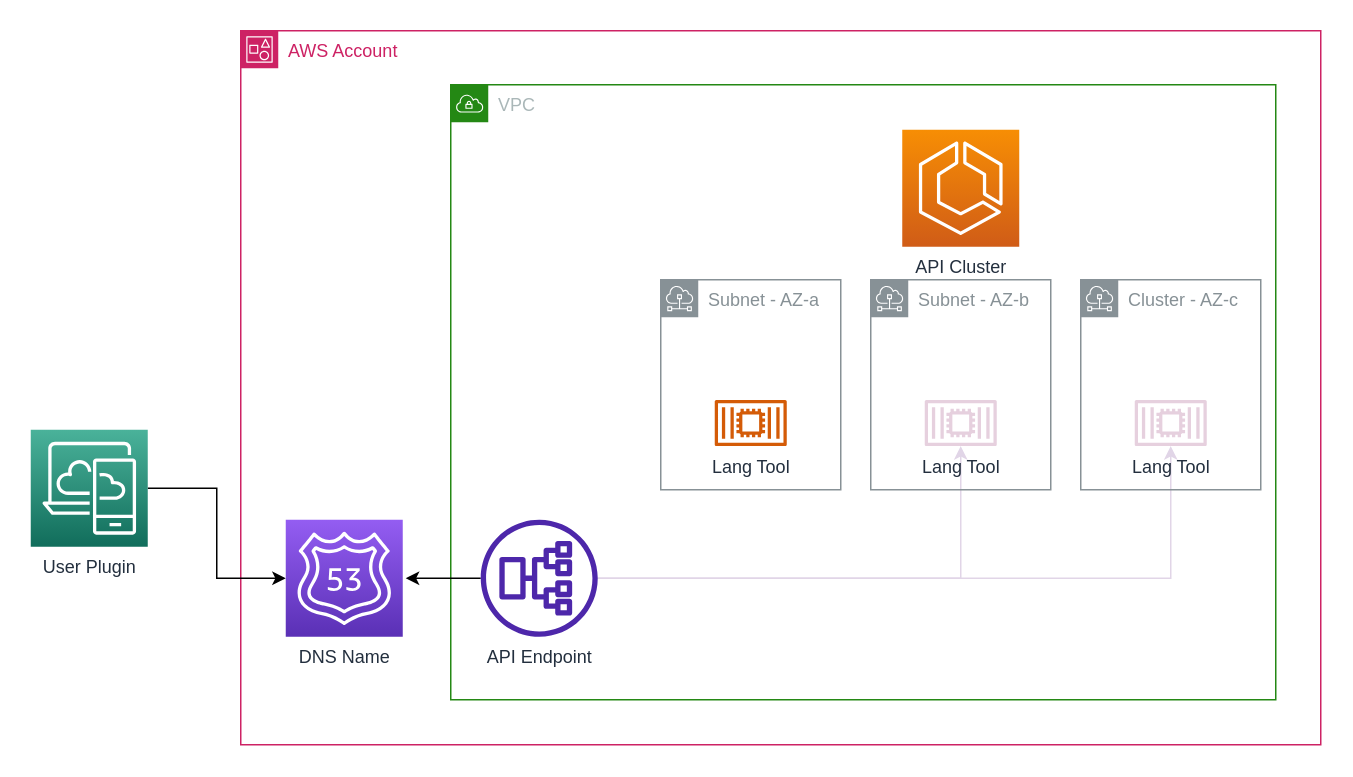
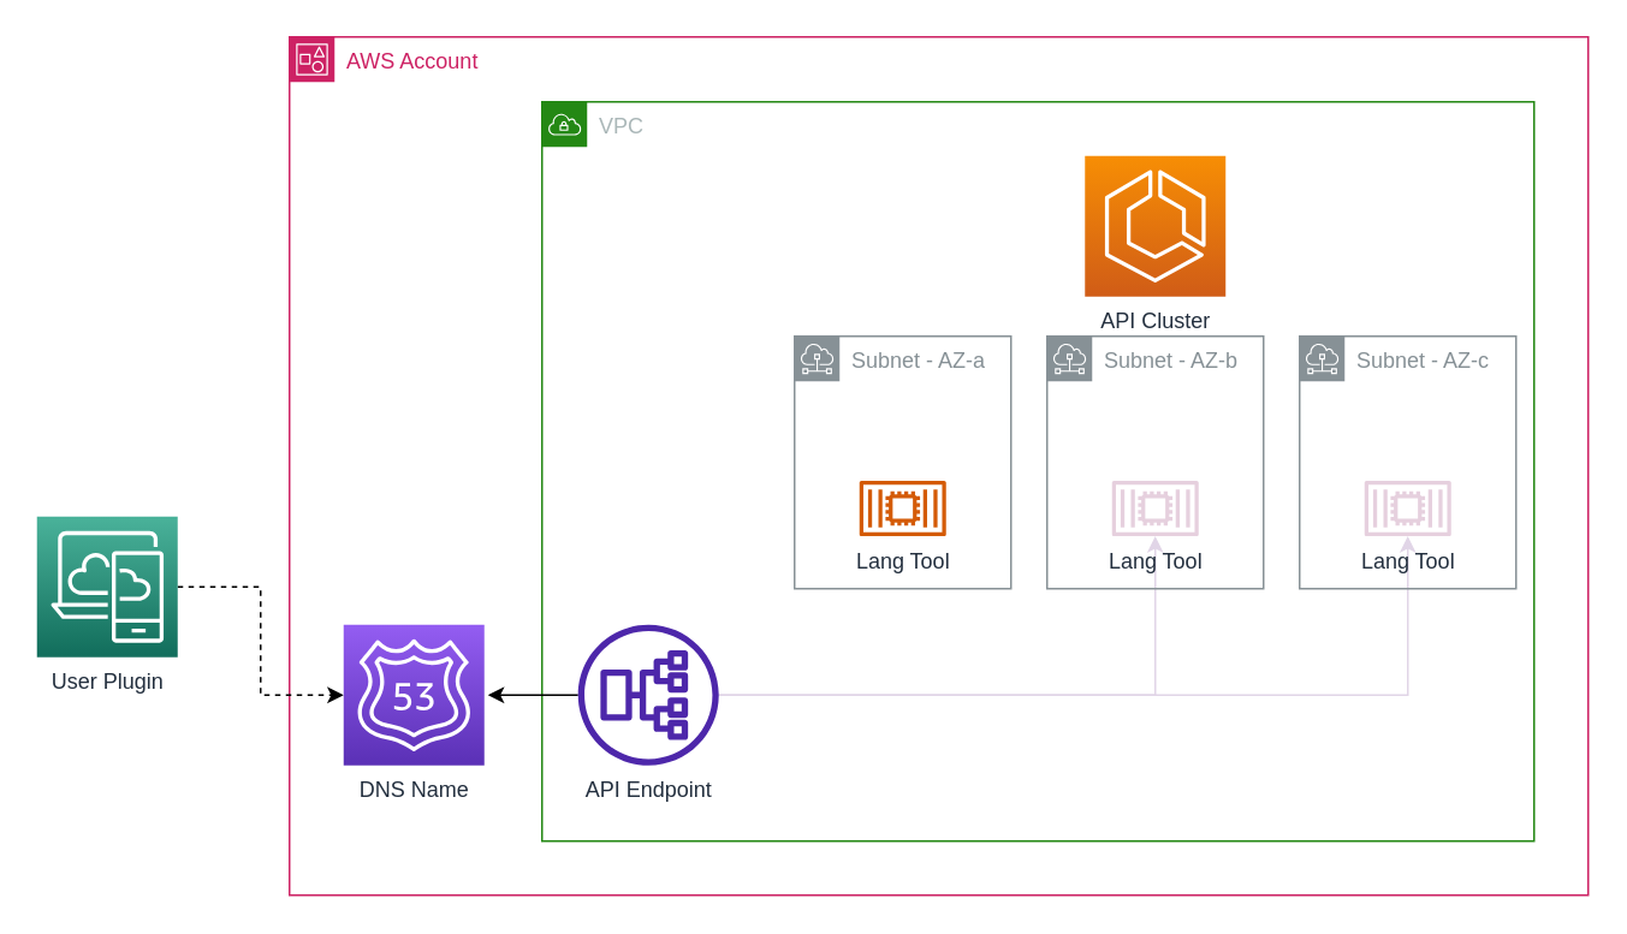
- <mxCell id="16" value="Cluster - AZ-c" style="sketch=0;outlineConnect=0;gradientColor=none;html=1;whiteSpace=wrap;fontSize=12;fontStyle=0;shape=mxgraph.aws4.group;grIcon=mxgraph.aws4.group_subnet;strokeColor=#879196;fillColor=none;verticalAlign=top;align=left;spacingLeft=30;fontColor=#879196;dashed=0;" vertex="1" parent="1"><mxGeometry x="720" y="186" width="120" height="140" as="geometry" /></mxCell>
+ <mxCell id="16" value="Subnet - AZ-c" style="sketch=0;outlineConnect=0;gradientColor=none;html=1;whiteSpace=wrap;fontSize=12;fontStyle=0;shape=mxgraph.aws4.group;grIcon=mxgraph.aws4.group_subnet;strokeColor=#879196;fillColor=none;verticalAlign=top;align=left;spacingLeft=30;fontColor=#879196;dashed=0;" vertex="1" parent="1"><mxGeometry x="720" y="186" width="120" height="140" as="geometry" /></mxCell>
- <mxCell id="3" style="edgeStyle=orthogonalEdgeStyle;rounded=0;orthogonalLoop=1;jettySize=auto;html=1;entryX=0;entryY=0.5;entryDx=0;entryDy=0;entryPerimeter=0;strokeColor=#000000;" edge="1" parent="1" source="4" target="6"><mxGeometry relative="1" as="geometry" /></mxCell>
+ <mxCell id="3" style="edgeStyle=orthogonalEdgeStyle;rounded=0;orthogonalLoop=1;jettySize=auto;html=1;entryX=0;entryY=0.5;entryDx=0;entryDy=0;entryPerimeter=0;strokeColor=#000000;dashed=1;" edge="1" parent="1" source="4" target="6"><mxGeometry relative="1" as="geometry" /></mxCell>
